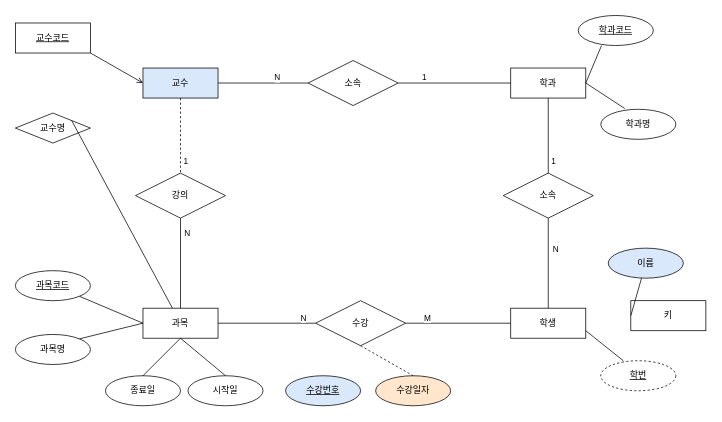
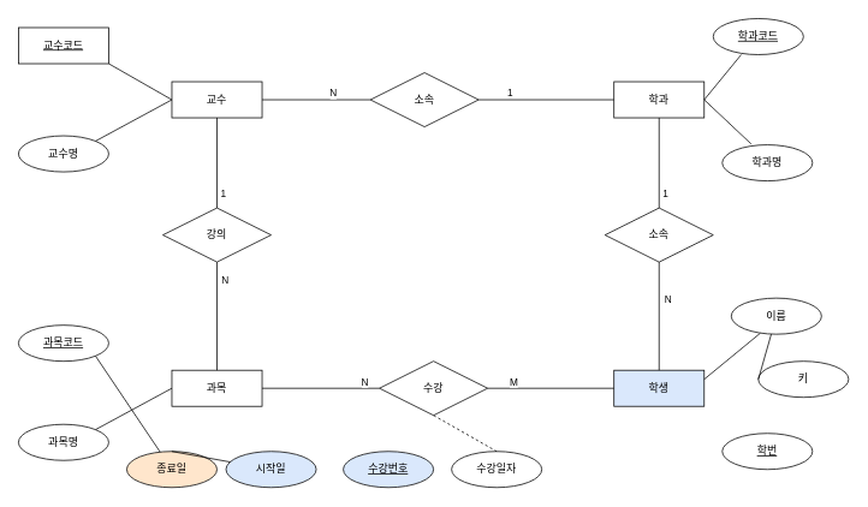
- <mxCell id="21" value="학과코드" style="ellipse;whiteSpace=wrap;html=1;align=center;fontStyle=4;" parent="1" vertex="1"><mxGeometry x="770" y="20" width="100" height="40" as="geometry" /></mxCell>
+ <mxCell id="21" value="학과코드" style="ellipse;whiteSpace=wrap;html=1;align=center;fontStyle=4;" parent="1" vertex="1"><mxGeometry x="790" y="20" width="100" height="40" as="geometry" /></mxCell>
- <mxCell id="8" value="" style="endArrow=open;html=1;rounded=0;exitX=1;exitY=1;exitDx=0;exitDy=0;entryX=0;entryY=0.5;entryDx=0;entryDy=0;" parent="1" source="7" target="2" edge="1"><mxGeometry relative="1" as="geometry"><mxPoint x="304" y="190" as="sourcePoint" /><mxPoint x="464" y="190" as="targetPoint" /></mxGeometry></mxCell>
+ <mxCell id="8" value="" style="endArrow=none;html=1;rounded=0;exitX=1;exitY=1;exitDx=0;exitDy=0;entryX=0;entryY=0.5;entryDx=0;entryDy=0;" parent="1" source="7" target="2" edge="1"><mxGeometry relative="1" as="geometry"><mxPoint x="304" y="190" as="sourcePoint" /><mxPoint x="464" y="190" as="targetPoint" /></mxGeometry></mxCell>
- <mxCell id="2" value="교수" style="whiteSpace=wrap;html=1;align=center;fillColor=#dae8fc;" parent="1" vertex="1"><mxGeometry x="190" y="90" width="100" height="40" as="geometry" /></mxCell>
+ <mxCell id="2" value="교수" style="whiteSpace=wrap;html=1;align=center;" parent="1" vertex="1"><mxGeometry x="190" y="90" width="100" height="40" as="geometry" /></mxCell>
- <mxCell id="22" value="학과명" style="ellipse;whiteSpace=wrap;html=1;align=center;" parent="1" vertex="1"><mxGeometry x="800" y="145" width="100" height="40" as="geometry" /></mxCell>
+ <mxCell id="22" value="학과명" style="ellipse;whiteSpace=wrap;html=1;align=center;" parent="1" vertex="1"><mxGeometry x="800" y="160" width="100" height="40" as="geometry" /></mxCell>
- <mxCell id="6" value="교수명" style="rhombus;whiteSpace=wrap;html=1;align=center;" parent="1" vertex="1"><mxGeometry x="20" y="150" width="100" height="40" as="geometry" /></mxCell>
+ <mxCell id="6" value="교수명" style="ellipse;whiteSpace=wrap;html=1;align=center;" parent="1" vertex="1"><mxGeometry x="20" y="150" width="100" height="40" as="geometry" /></mxCell>
- <mxCell id="36" value="" style="endArrow=none;html=1;rounded=0;exitX=0.5;exitY=1;exitDx=0;exitDy=0;entryX=0.5;entryY=0;entryDx=0;entryDy=0;dashed=1;" parent="1" source="2" target="29" edge="1"><mxGeometry relative="1" as="geometry"><mxPoint x="230" y="160" as="sourcePoint" /><mxPoint x="350" y="160" as="targetPoint" /></mxGeometry></mxCell>
+ <mxCell id="36" value="" style="endArrow=none;html=1;rounded=0;exitX=0.5;exitY=1;exitDx=0;exitDy=0;entryX=0.5;entryY=0;entryDx=0;entryDy=0;" parent="1" source="2" target="29" edge="1"><mxGeometry relative="1" as="geometry"><mxPoint x="230" y="160" as="sourcePoint" /><mxPoint x="350" y="160" as="targetPoint" /></mxGeometry></mxCell>
- <mxCell id="9" value="" style="endArrow=none;html=1;rounded=0;exitX=1;exitY=0;exitDx=0;exitDy=0;" parent="1" source="6" target="4" edge="1"><mxGeometry relative="1" as="geometry"><mxPoint x="500" y="200" as="sourcePoint" /><mxPoint x="660" y="200" as="targetPoint" /></mxGeometry></mxCell>
+ <mxCell id="9" value="" style="endArrow=none;html=1;rounded=0;exitX=1;exitY=0;exitDx=0;exitDy=0;entryX=0;entryY=0.5;entryDx=0;entryDy=0;" parent="1" source="6" target="2" edge="1"><mxGeometry relative="1" as="geometry"><mxPoint x="500" y="200" as="sourcePoint" /><mxPoint x="660" y="200" as="targetPoint" /></mxGeometry></mxCell>
- <mxCell id="19" value="이름" style="ellipse;whiteSpace=wrap;html=1;align=center;fillColor=#dae8fc;" parent="1" vertex="1"><mxGeometry x="810" y="330" width="100" height="40" as="geometry" /></mxCell>
+ <mxCell id="19" value="이름" style="ellipse;whiteSpace=wrap;html=1;align=center;" parent="1" vertex="1"><mxGeometry x="810" y="330" width="100" height="40" as="geometry" /></mxCell>
+ <mxCell id="25" value="" style="endArrow=none;html=1;rounded=0;exitX=0.32;exitY=0.975;exitDx=0;exitDy=0;entryX=1;entryY=0.25;entryDx=0;entryDy=0;exitPerimeter=0;" parent="1" source="19" target="5" edge="1"><mxGeometry relative="1" as="geometry"><mxPoint x="840" y="359" as="sourcePoint" /><mxPoint x="800" y="420" as="targetPoint" /></mxGeometry></mxCell>
- <mxCell id="12" value="" style="endArrow=none;html=1;rounded=0;exitX=1;exitY=1;exitDx=0;exitDy=0;entryX=0;entryY=0.5;entryDx=0;entryDy=0;" parent="1" source="11" target="4" edge="1"><mxGeometry relative="1" as="geometry"><mxPoint x="105" y="379.86" as="sourcePoint" /><mxPoint x="170" y="425.86" as="targetPoint" /></mxGeometry></mxCell>
+ <mxCell id="12" value="" style="endArrow=none;html=1;rounded=0;exitX=1;exitY=1;exitDx=0;exitDy=0;" parent="1" source="11" target="14" edge="1"><mxGeometry relative="1" as="geometry"><mxPoint x="105" y="379.86" as="sourcePoint" /><mxPoint x="170" y="425.86" as="targetPoint" /></mxGeometry></mxCell>
- <mxCell id="18" value="키" style="whiteSpace=wrap;html=1;align=center;rounded=0;" parent="1" vertex="1"><mxGeometry x="840" y="400" width="100" height="40" as="geometry" /></mxCell>
+ <mxCell id="18" value="키" style="ellipse;whiteSpace=wrap;html=1;align=center;" parent="1" vertex="1"><mxGeometry x="840" y="400" width="100" height="40" as="geometry" /></mxCell>
- <mxCell id="5" value="학생" style="whiteSpace=wrap;html=1;align=center;" parent="1" vertex="1"><mxGeometry x="680" y="410" width="100" height="40" as="geometry" /></mxCell>
+ <mxCell id="5" value="학생" style="whiteSpace=wrap;html=1;align=center;fillColor=#dae8fc;" parent="1" vertex="1"><mxGeometry x="680" y="410" width="100" height="40" as="geometry" /></mxCell>
- <mxCell id="27" value="" style="endArrow=none;html=1;rounded=0;exitX=0.3;exitY=0;exitDx=0;exitDy=0;entryX=1;entryY=0.75;entryDx=0;entryDy=0;exitPerimeter=0;" parent="1" source="20" target="5" edge="1"><mxGeometry relative="1" as="geometry"><mxPoint x="842" y="430" as="sourcePoint" /><mxPoint x="800" y="440" as="targetPoint" /></mxGeometry></mxCell>
- <mxCell id="10" value="과목명" style="ellipse;whiteSpace=wrap;html=1;align=center;" parent="1" vertex="1"><mxGeometry x="20" y="445" width="100" height="40" as="geometry" /></mxCell>
+ <mxCell id="10" value="과목명" style="ellipse;whiteSpace=wrap;html=1;align=center;" parent="1" vertex="1"><mxGeometry x="20" y="470" width="100" height="40" as="geometry" /></mxCell>
- <mxCell id="17" value="" style="endArrow=none;html=1;rounded=0;exitX=0.5;exitY=0;exitDx=0;exitDy=0;entryX=0.5;entryY=1;entryDx=0;entryDy=0;" parent="1" source="15" target="4" edge="1"><mxGeometry relative="1" as="geometry"><mxPoint x="300" y="500" as="sourcePoint" /><mxPoint x="230" y="440" as="targetPoint" /></mxGeometry></mxCell>
- <mxCell id="16" value="" style="endArrow=none;html=1;rounded=0;exitX=0.5;exitY=0;exitDx=0;exitDy=0;entryX=0.5;entryY=1;entryDx=0;entryDy=0;" parent="1" source="14" target="4" edge="1"><mxGeometry relative="1" as="geometry"><mxPoint x="169.64" y="500.14" as="sourcePoint" /><mxPoint x="234.64" y="450" as="targetPoint" /></mxGeometry></mxCell>
+ <mxCell id="16" value="" style="endArrow=none;html=1;rounded=0;exitX=0.5;exitY=0;exitDx=0;exitDy=0;" parent="1" source="14" target="15" edge="1"><mxGeometry relative="1" as="geometry"><mxPoint x="169.64" y="500.14" as="sourcePoint" /><mxPoint x="234.64" y="450" as="targetPoint" /></mxGeometry></mxCell>
- <mxCell id="20" value="학번" style="ellipse;whiteSpace=wrap;html=1;align=center;fontStyle=4;dashed=1;" parent="1" vertex="1"><mxGeometry x="800" y="480" width="100" height="40" as="geometry" /></mxCell>
+ <mxCell id="20" value="학번" style="ellipse;whiteSpace=wrap;html=1;align=center;fontStyle=4;" parent="1" vertex="1"><mxGeometry x="800" y="480" width="100" height="40" as="geometry" /></mxCell>
- <mxCell id="14" value="종료일" style="ellipse;whiteSpace=wrap;html=1;align=center;" parent="1" vertex="1"><mxGeometry x="140" y="500" width="100" height="40" as="geometry" /></mxCell>
+ <mxCell id="14" value="종료일" style="ellipse;whiteSpace=wrap;html=1;align=center;fillColor=#ffe6cc;" parent="1" vertex="1"><mxGeometry x="140" y="500" width="100" height="40" as="geometry" /></mxCell>
- <mxCell id="15" value="시작일" style="ellipse;whiteSpace=wrap;html=1;align=center;" parent="1" vertex="1"><mxGeometry x="250" y="500" width="100" height="40" as="geometry" /></mxCell>
+ <mxCell id="15" value="시작일" style="ellipse;whiteSpace=wrap;html=1;align=center;fillColor=#dae8fc;" parent="1" vertex="1"><mxGeometry x="250" y="500" width="100" height="40" as="geometry" /></mxCell>
- <mxCell id="47" value="수강일자" style="ellipse;whiteSpace=wrap;html=1;align=center;fillColor=#ffe6cc;" parent="1" vertex="1"><mxGeometry x="500" y="500" width="100" height="40" as="geometry" /></mxCell>
+ <mxCell id="47" value="수강일자" style="ellipse;whiteSpace=wrap;html=1;align=center;" parent="1" vertex="1"><mxGeometry x="500" y="500" width="100" height="40" as="geometry" /></mxCell>
